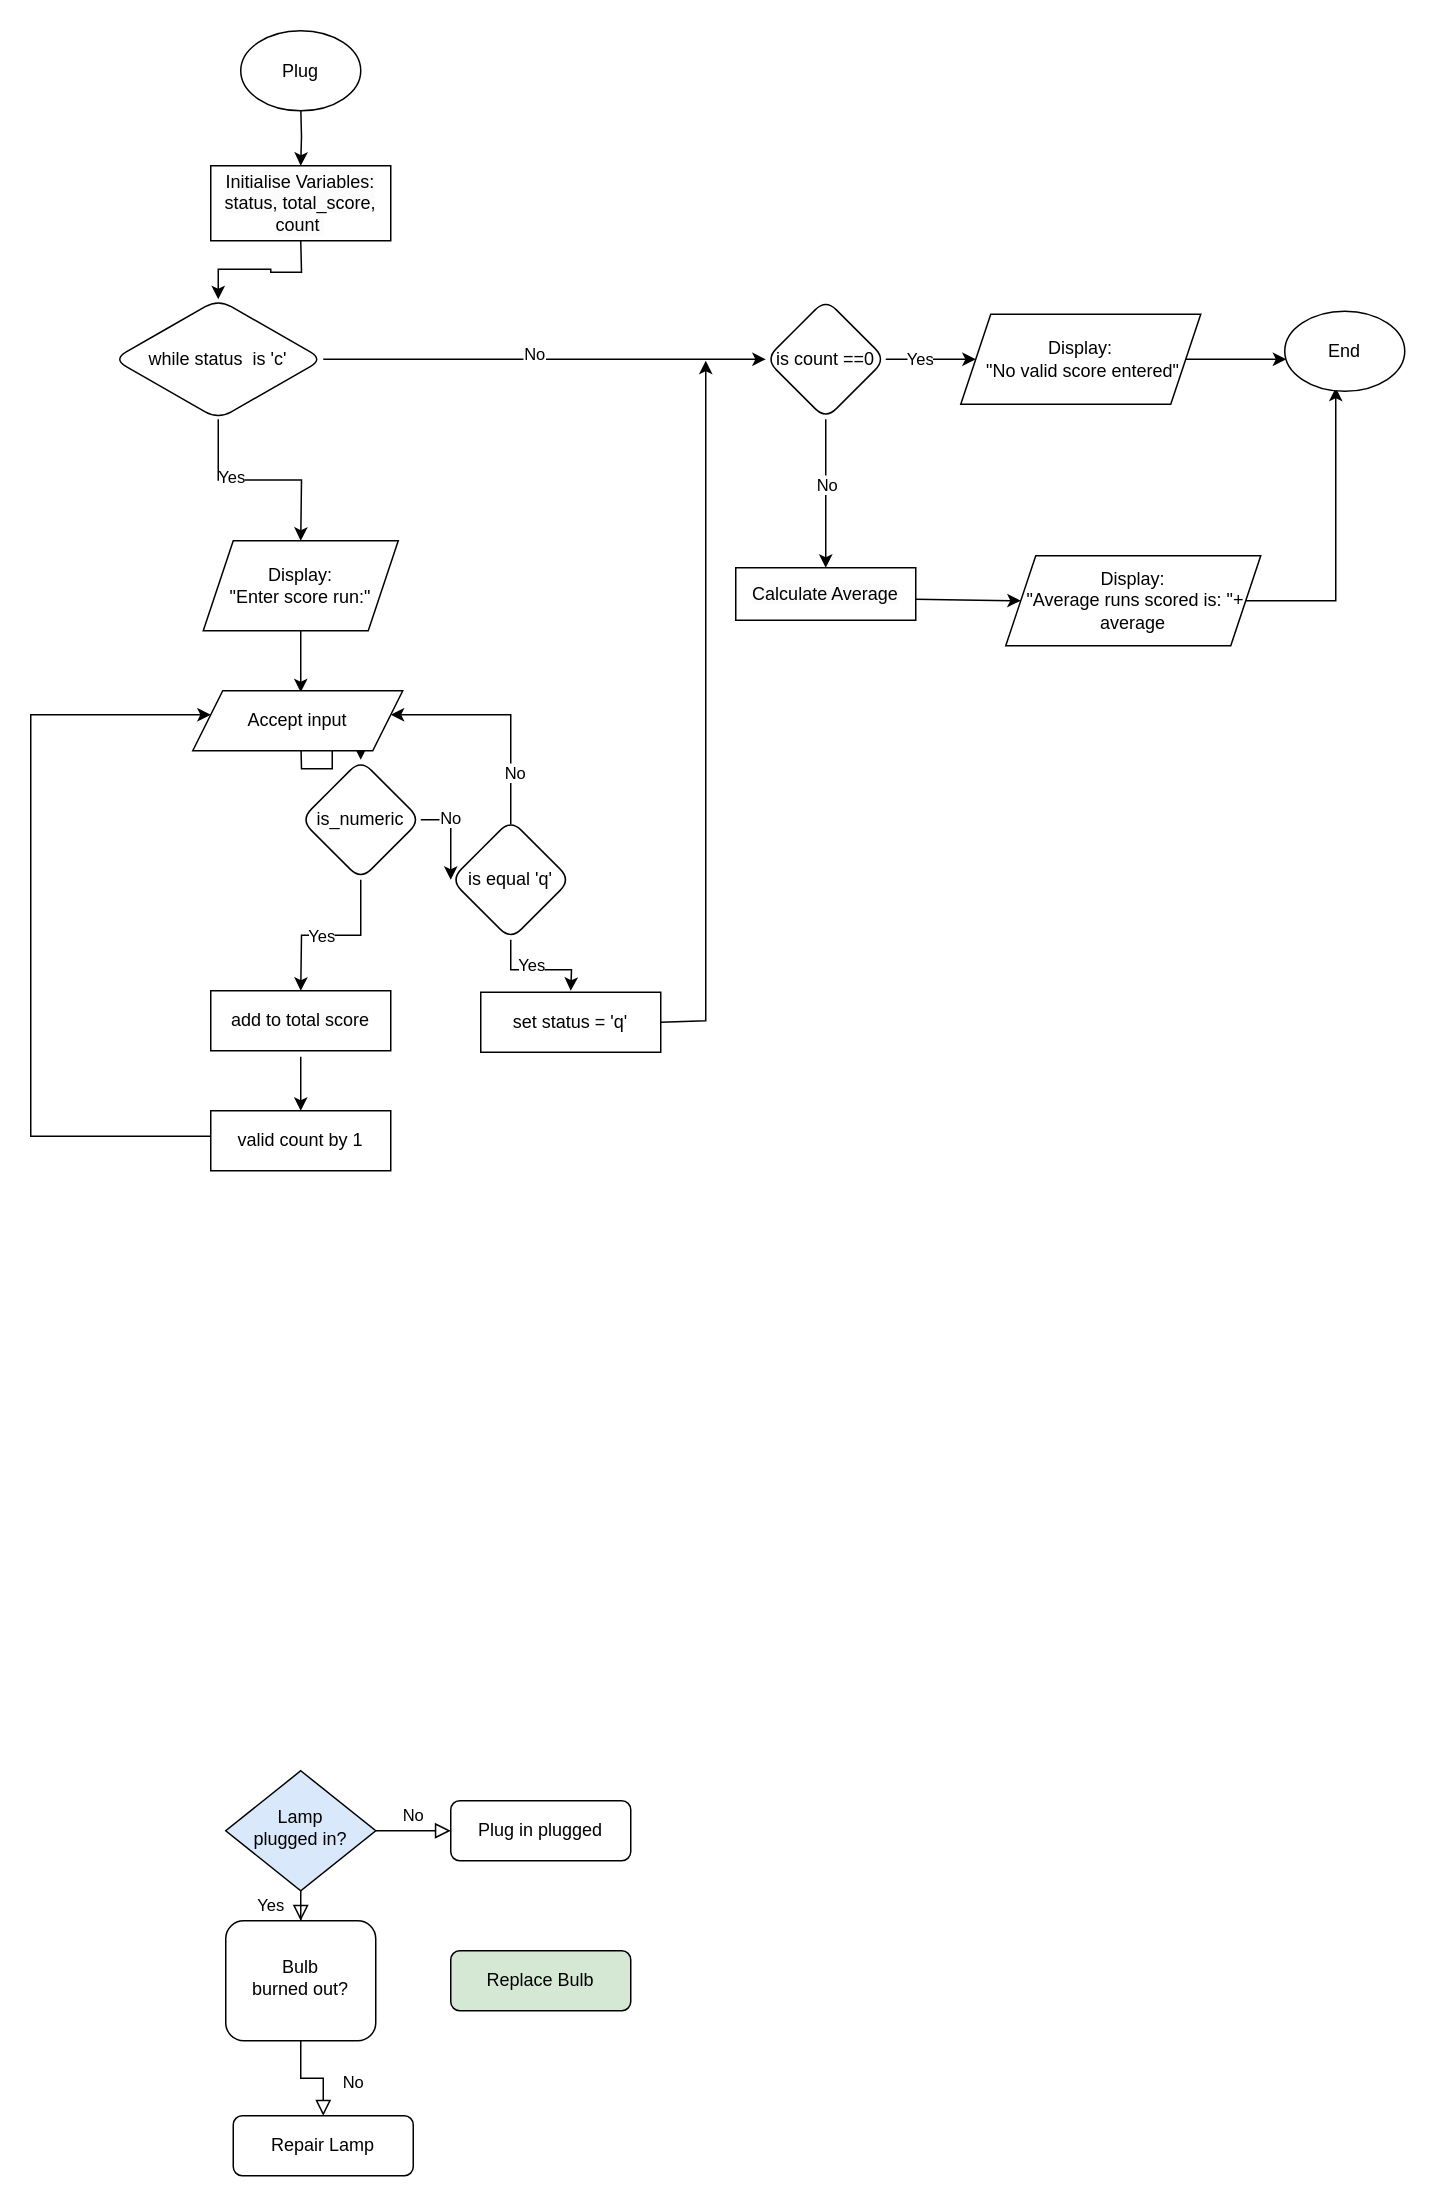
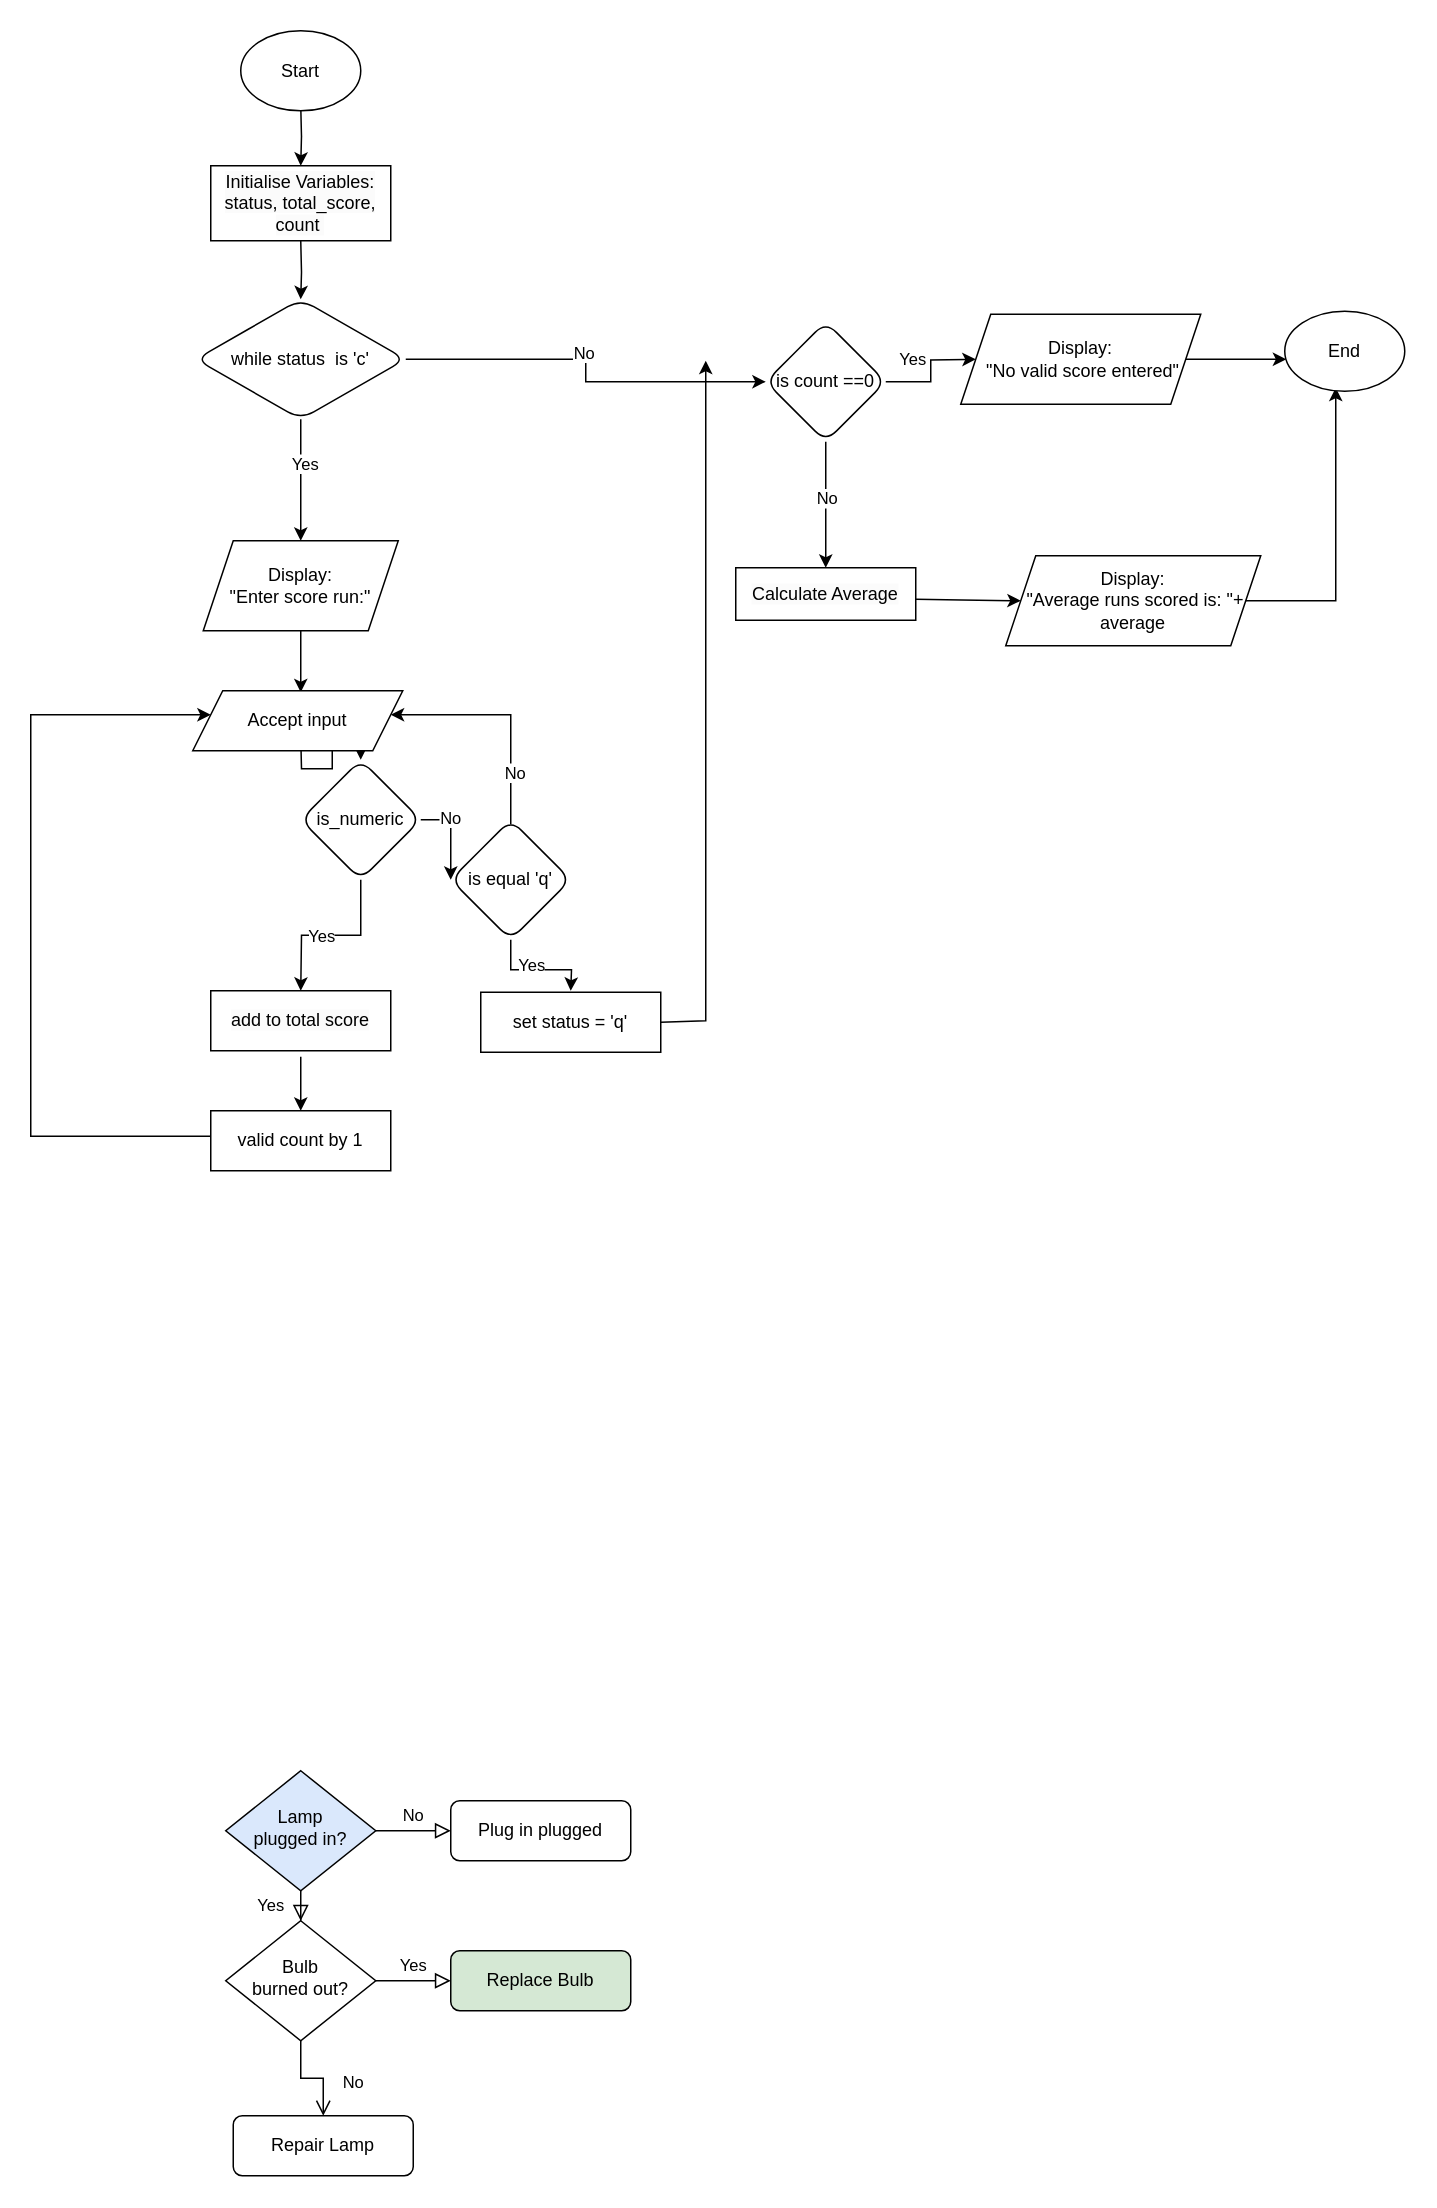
- <mxCell id="46" value="Plug" style="ellipse;whiteSpace=wrap;html=1;" vertex="1" parent="1"><mxGeometry x="160" y="20" width="80" height="53.33" as="geometry" /></mxCell>
+ <mxCell id="46" value="Start" style="ellipse;whiteSpace=wrap;html=1;" vertex="1" parent="1"><mxGeometry x="160" y="20" width="80" height="53.33" as="geometry" /></mxCell>
- <mxCell id="17" value="while status&amp;nbsp; is 'c'" style="rhombus;whiteSpace=wrap;html=1;rounded=1;glass=0;strokeWidth=1;shadow=0;" vertex="1" parent="1"><mxGeometry x="75" y="199" width="140" height="80" as="geometry" /></mxCell>
+ <mxCell id="17" value="while status&amp;nbsp; is 'c'" style="rhombus;whiteSpace=wrap;html=1;rounded=1;glass=0;strokeWidth=1;shadow=0;" vertex="1" parent="1"><mxGeometry x="130" y="199" width="140" height="80" as="geometry" /></mxCell>
- <mxCell id="30" value="is count ==0" style="rhombus;whiteSpace=wrap;html=1;rounded=1;glass=0;strokeWidth=1;shadow=0;" vertex="1" parent="1"><mxGeometry x="510" y="199" width="80" height="80" as="geometry" /></mxCell>
+ <mxCell id="30" value="is count ==0" style="rhombus;whiteSpace=wrap;html=1;rounded=1;glass=0;strokeWidth=1;shadow=0;" vertex="1" parent="1"><mxGeometry x="510" y="214" width="80" height="80" as="geometry" /></mxCell>
- <mxCell id="9" value="Bulb&lt;br&gt;burned out?" style="whiteSpace=wrap;html=1;shadow=0;fontFamily=Helvetica;fontSize=12;align=center;strokeWidth=1;spacing=6;spacingTop=-4;rounded=1;" parent="1" vertex="1"><mxGeometry x="150" y="1280" width="100" height="80" as="geometry" /></mxCell>
+ <mxCell id="9" value="Bulb&lt;br&gt;burned out?" style="rhombus;whiteSpace=wrap;html=1;shadow=0;fontFamily=Helvetica;fontSize=12;align=center;strokeWidth=1;spacing=6;spacingTop=-4;" parent="1" vertex="1"><mxGeometry x="150" y="1280" width="100" height="80" as="geometry" /></mxCell>
+ <mxCell id="8" value="Yes" style="edgeStyle=orthogonalEdgeStyle;rounded=0;html=1;jettySize=auto;orthogonalLoop=1;fontSize=11;endArrow=block;endFill=0;endSize=8;strokeWidth=1;shadow=0;labelBackgroundColor=none;" parent="1" source="9" target="11" edge="1"><mxGeometry y="10" relative="1" as="geometry"><mxPoint as="offset" /></mxGeometry></mxCell>
- <mxCell id="7" value="No" style="rounded=0;html=1;jettySize=auto;orthogonalLoop=1;fontSize=11;endArrow=block;endFill=0;endSize=8;strokeWidth=1;shadow=0;labelBackgroundColor=none;edgeStyle=orthogonalEdgeStyle;" parent="1" source="9" target="10" edge="1"><mxGeometry x="0.333" y="20" relative="1" as="geometry"><mxPoint as="offset" /></mxGeometry></mxCell>
+ <mxCell id="7" value="No" style="rounded=0;html=1;jettySize=auto;orthogonalLoop=1;fontSize=11;endArrow=open;endFill=0;endSize=8;strokeWidth=1;shadow=0;labelBackgroundColor=none;edgeStyle=orthogonalEdgeStyle;" parent="1" source="9" target="10" edge="1"><mxGeometry x="0.333" y="20" relative="1" as="geometry"><mxPoint as="offset" /></mxGeometry></mxCell>
